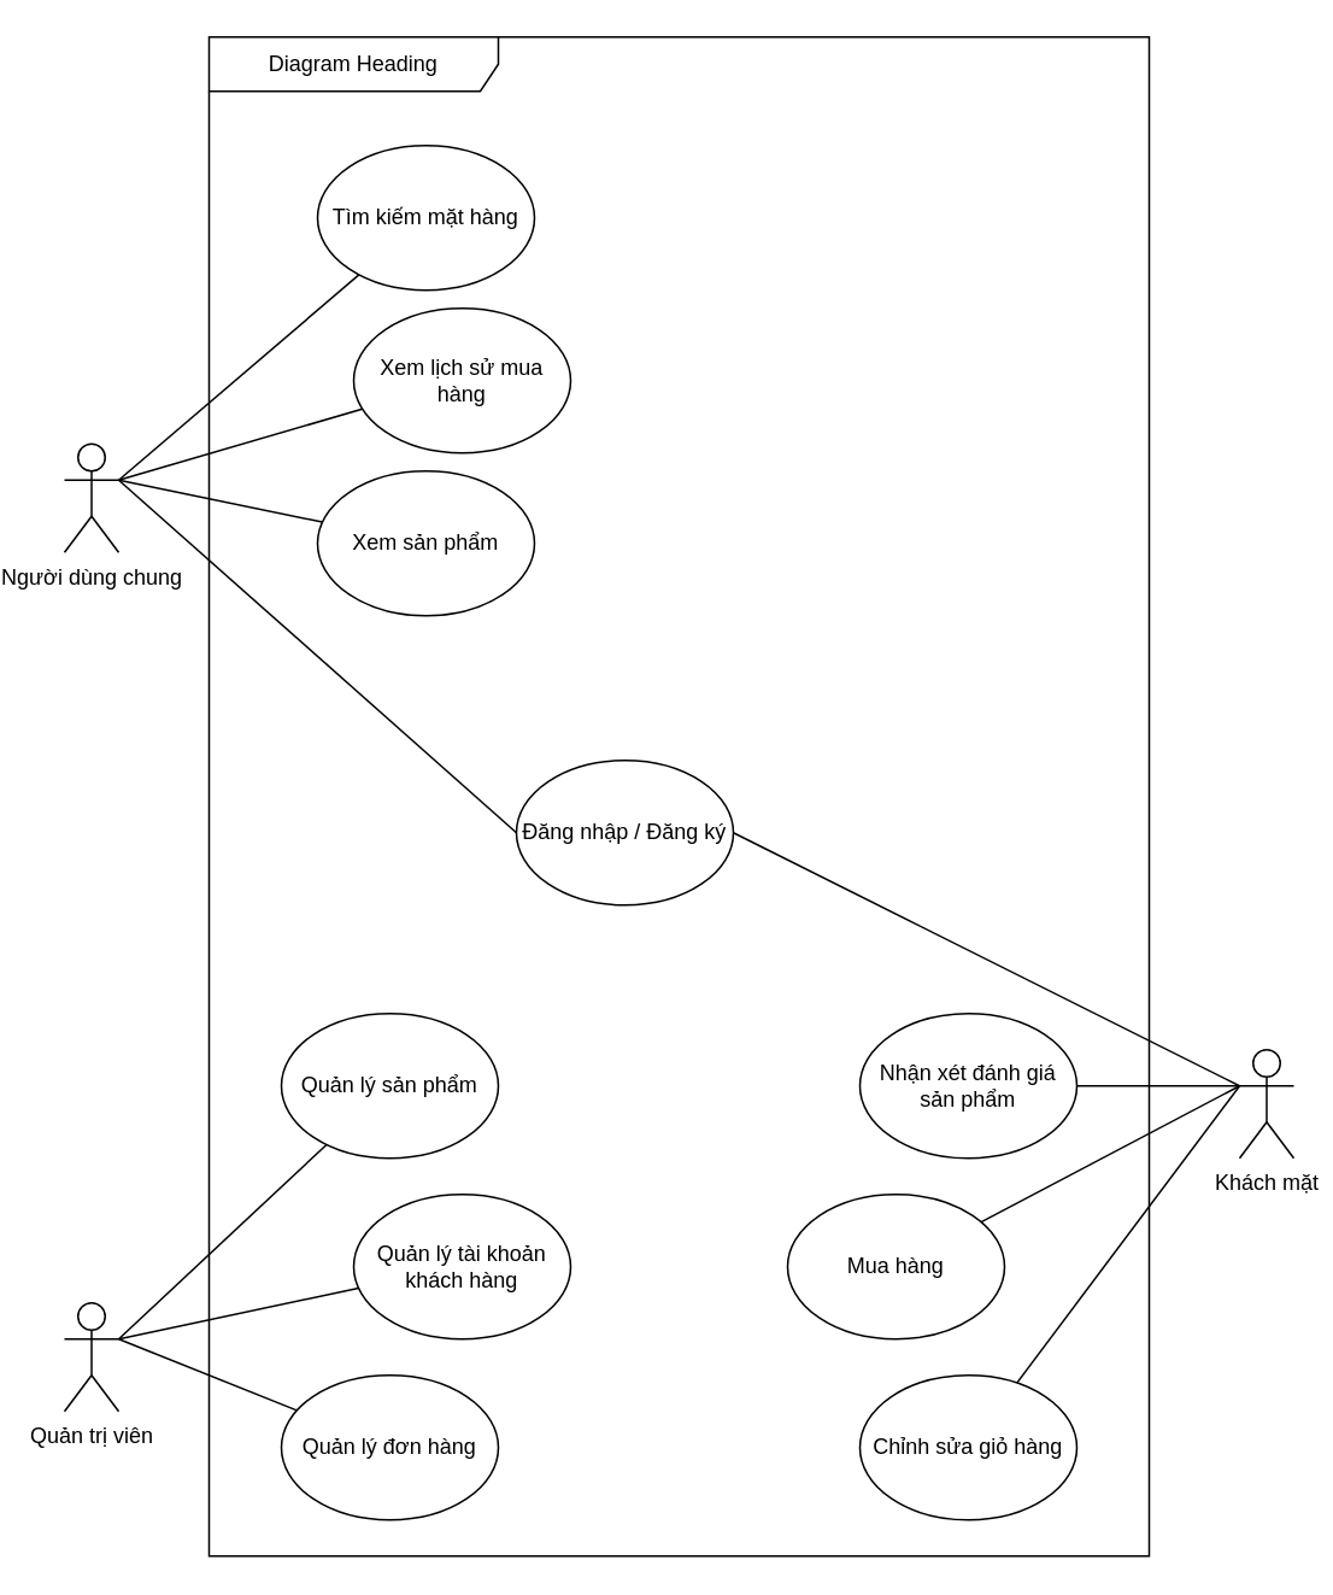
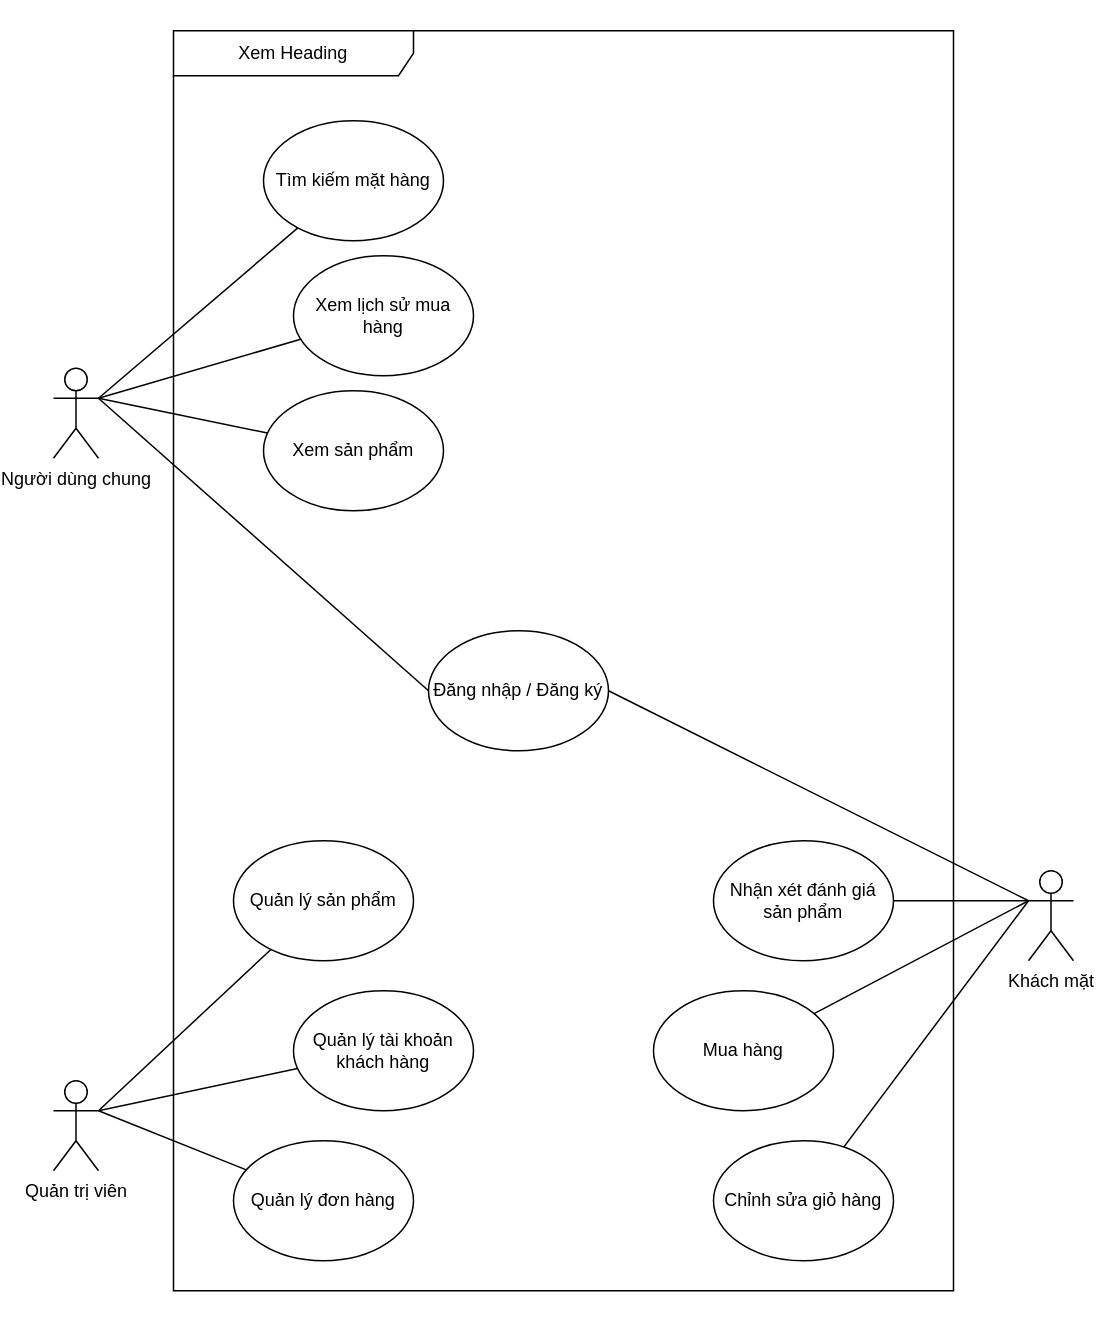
- <mxCell id="26" value="Diagram Heading" style="shape=umlFrame;whiteSpace=wrap;html=1;pointerEvents=0;recursiveResize=0;container=1;collapsible=0;width=160;" vertex="1" parent="1"><mxGeometry x="100" y="20" width="520" height="840" as="geometry" /></mxCell>
+ <mxCell id="26" value="Xem Heading" style="shape=umlFrame;whiteSpace=wrap;html=1;pointerEvents=0;recursiveResize=0;container=1;collapsible=0;width=160;" vertex="1" parent="1"><mxGeometry x="100" y="20" width="520" height="840" as="geometry" /></mxCell>
